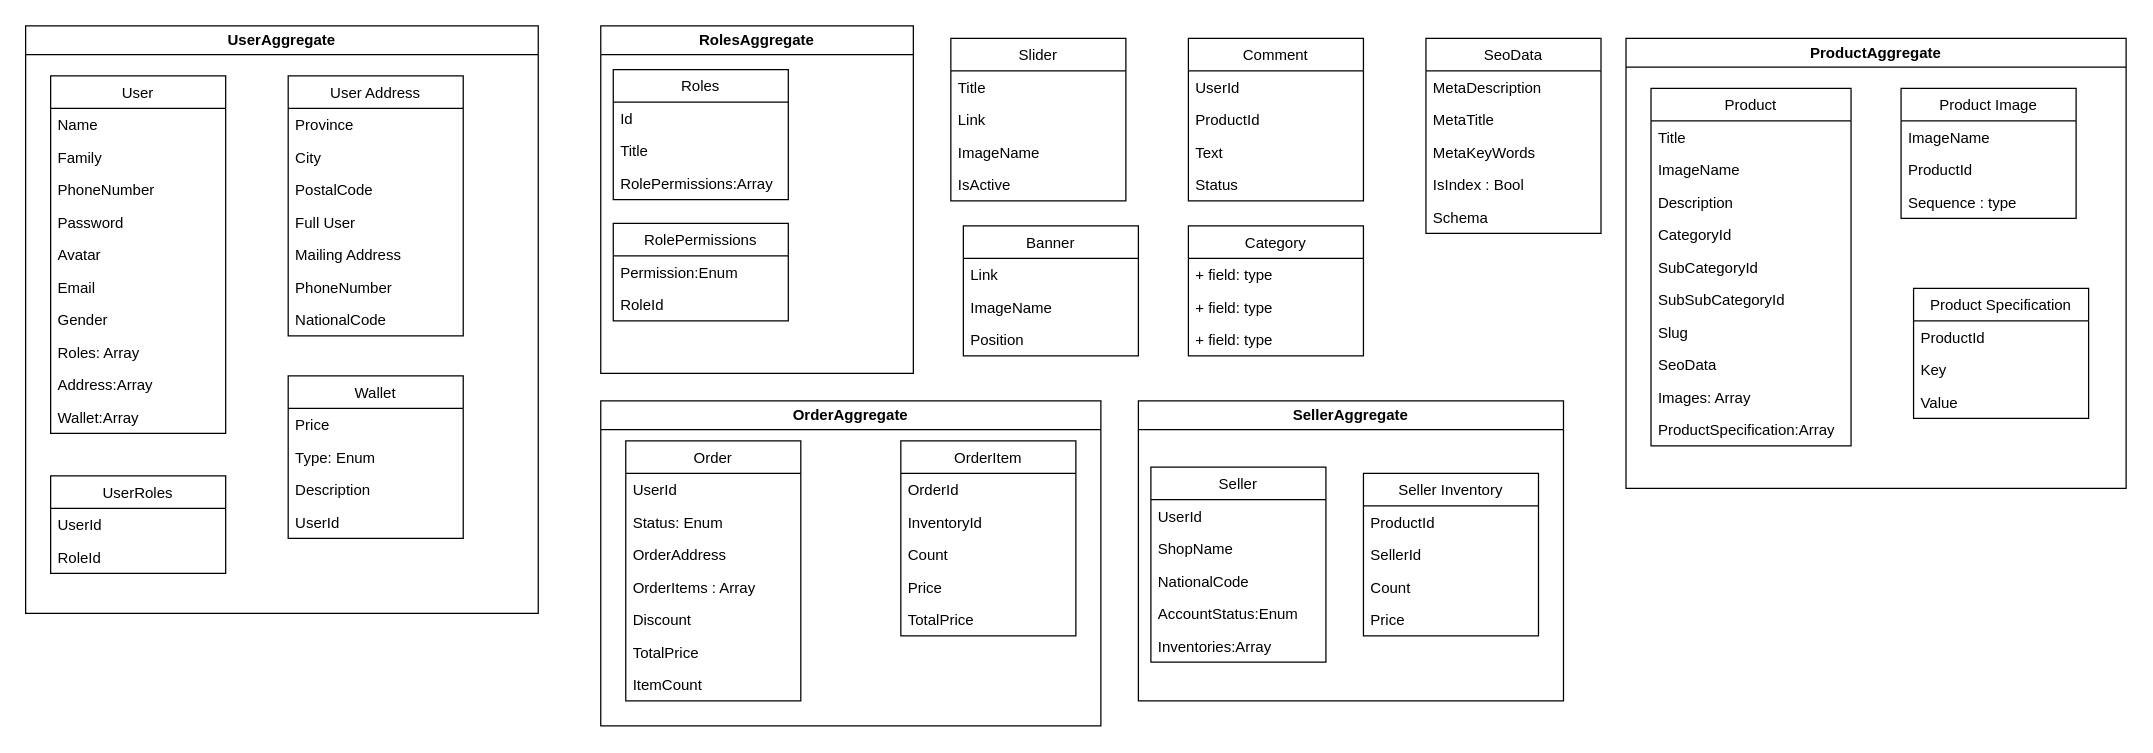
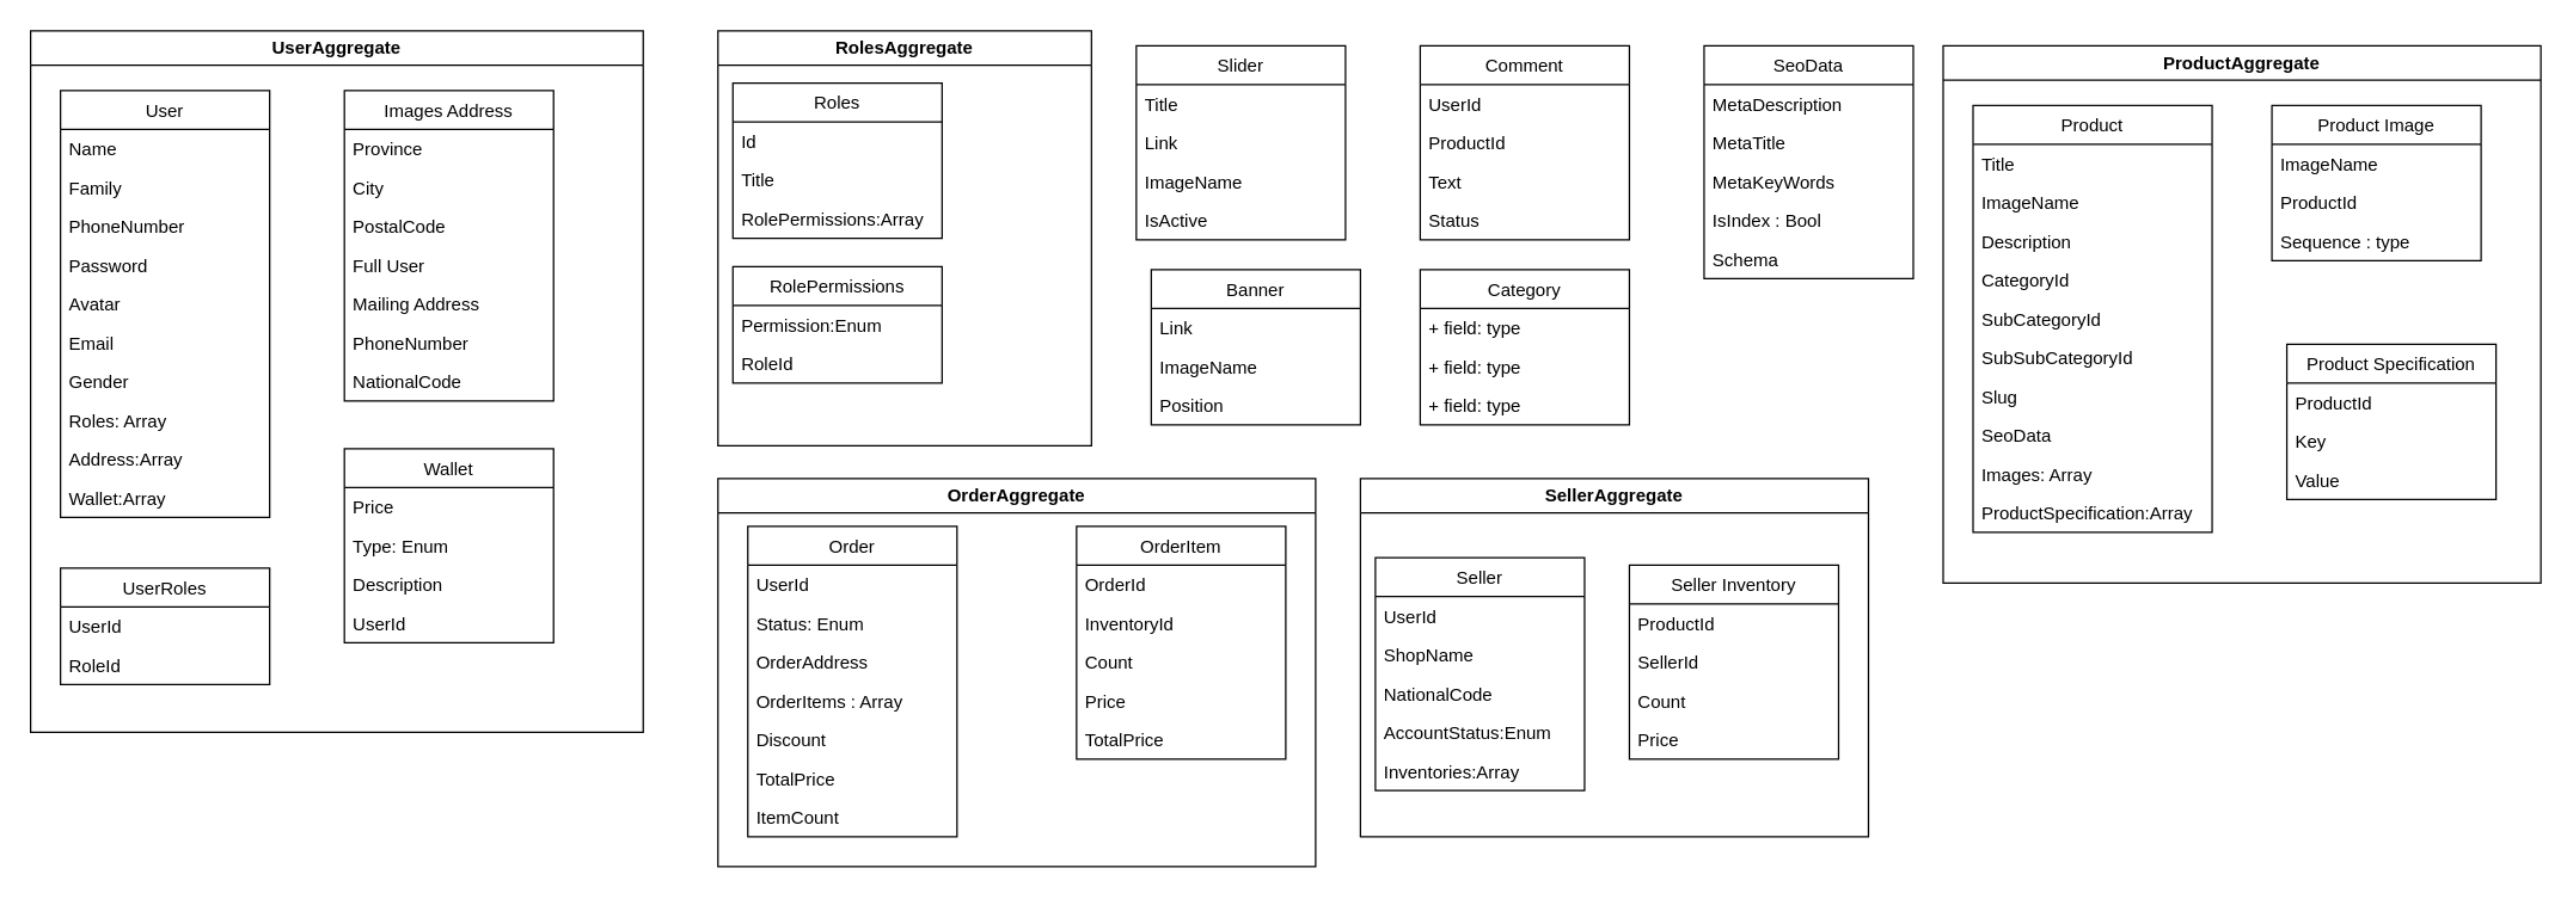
- <mxCell id="32" value="User Address" style="swimlane;fontStyle=0;childLayout=stackLayout;horizontal=1;startSize=26;fillColor=none;horizontalStack=0;resizeParent=1;resizeParentMax=0;resizeLast=0;collapsible=1;marginBottom=0;" vertex="1" parent="20"><mxGeometry x="210" y="40" width="140" height="208" as="geometry" /></mxCell>
+ <mxCell id="32" value="Images Address" style="swimlane;fontStyle=0;childLayout=stackLayout;horizontal=1;startSize=26;fillColor=none;horizontalStack=0;resizeParent=1;resizeParentMax=0;resizeLast=0;collapsible=1;marginBottom=0;" vertex="1" parent="20"><mxGeometry x="210" y="40" width="140" height="208" as="geometry" /></mxCell>
